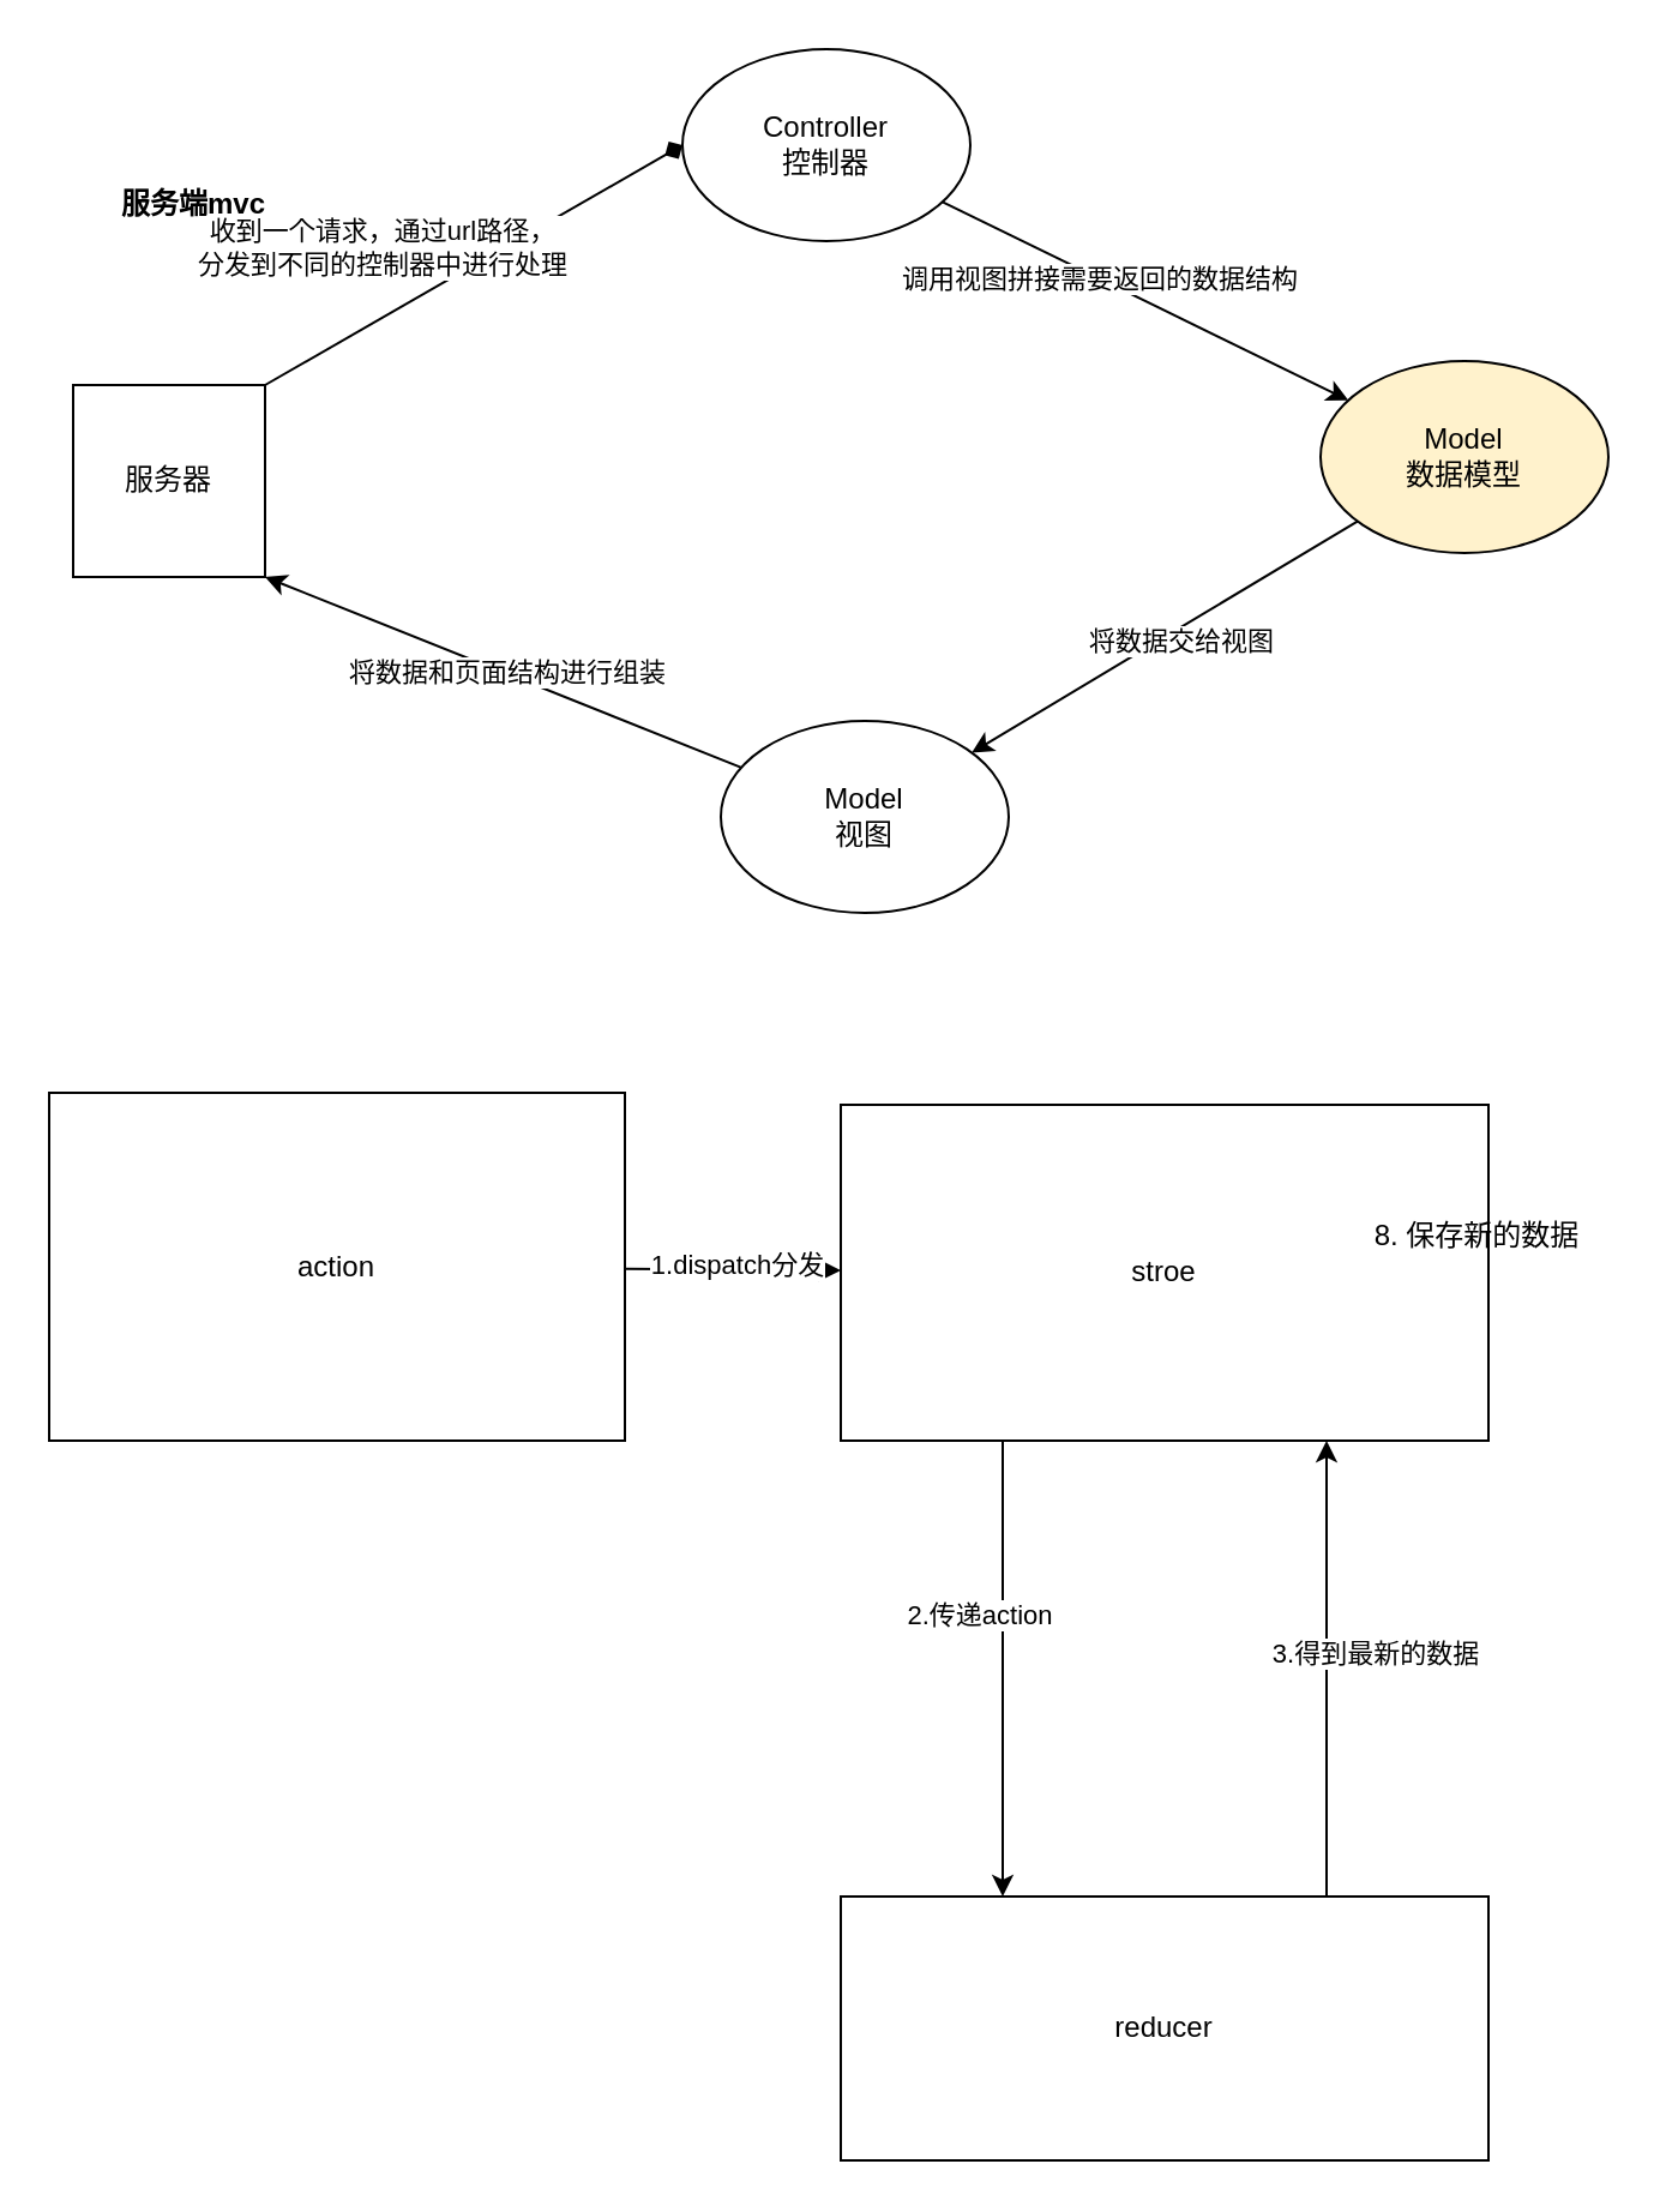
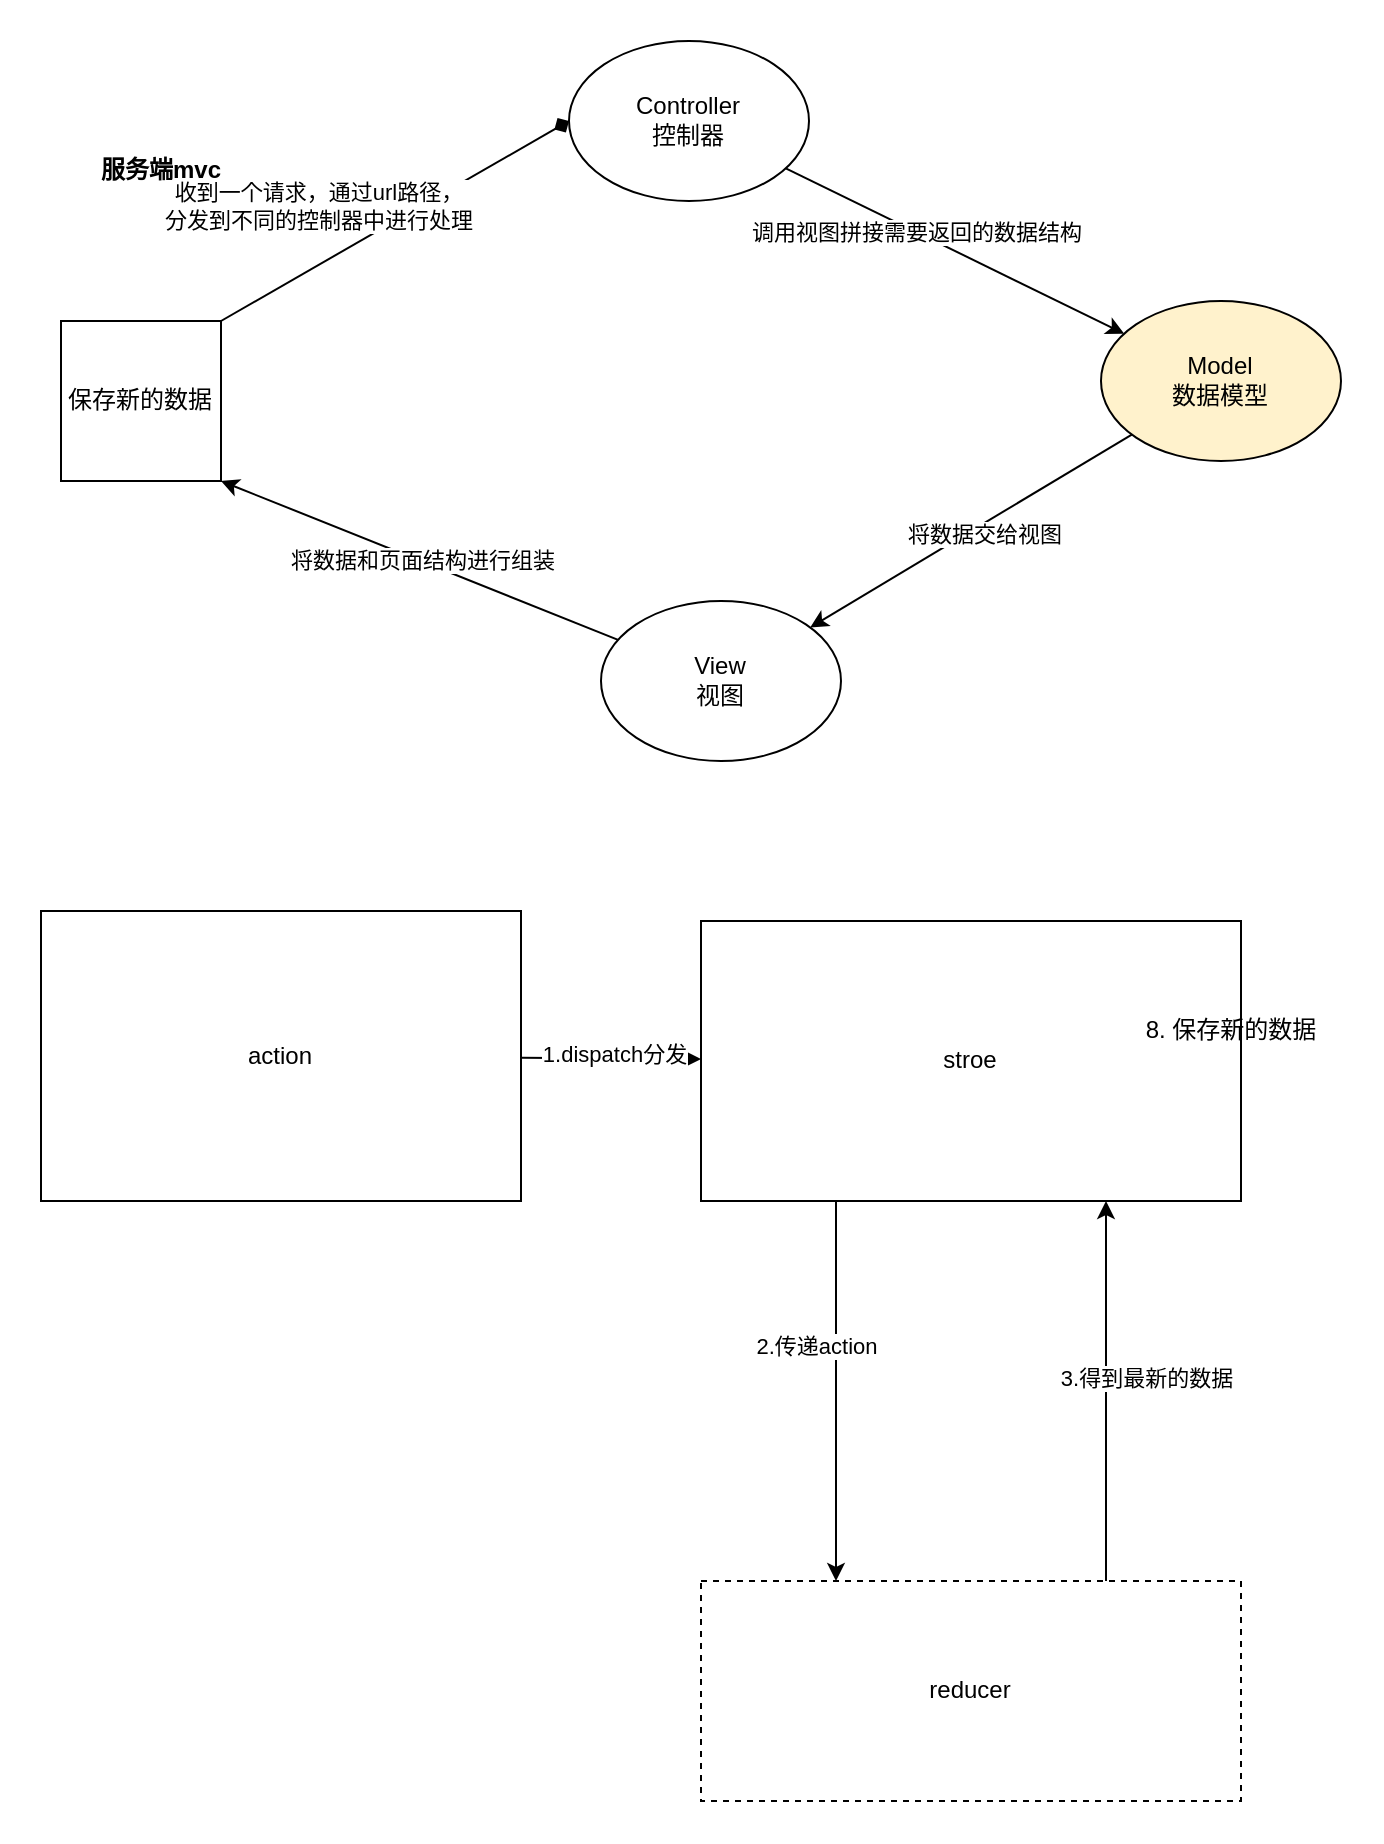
- <mxCell id="4" value="服务器" style="whiteSpace=wrap;html=1;aspect=fixed;container=0;movable=1;resizable=1;rotatable=1;deletable=1;editable=1;connectable=1;" parent="2" vertex="1"><mxGeometry y="140" width="80" height="80" as="geometry" /></mxCell>
+ <mxCell id="4" value="保存新的数据" style="whiteSpace=wrap;html=1;aspect=fixed;container=0;movable=1;resizable=1;rotatable=1;deletable=1;editable=1;connectable=1;" parent="2" vertex="1"><mxGeometry y="140" width="80" height="80" as="geometry" /></mxCell>
- <mxCell id="13" value="Model&lt;br&gt;视图" style="ellipse;whiteSpace=wrap;html=1;container=0;movable=1;resizable=1;rotatable=1;deletable=1;editable=1;connectable=1;" parent="2" vertex="1"><mxGeometry x="270" y="280" width="120" height="80" as="geometry" /></mxCell>
+ <mxCell id="13" value="View&lt;br&gt;视图" style="ellipse;whiteSpace=wrap;html=1;container=0;movable=1;resizable=1;rotatable=1;deletable=1;editable=1;connectable=1;" parent="2" vertex="1"><mxGeometry x="270" y="280" width="120" height="80" as="geometry" /></mxCell>
- <mxCell id="23" value="reducer" style="rounded=0;whiteSpace=wrap;html=1;labelBackgroundColor=none;container=0;" parent="16" vertex="1"><mxGeometry x="330" y="335" width="270" height="110" as="geometry" /></mxCell>
+ <mxCell id="23" value="reducer" style="rounded=0;whiteSpace=wrap;html=1;labelBackgroundColor=none;container=0;dashed=1;" parent="16" vertex="1"><mxGeometry x="330" y="335" width="270" height="110" as="geometry" /></mxCell>
